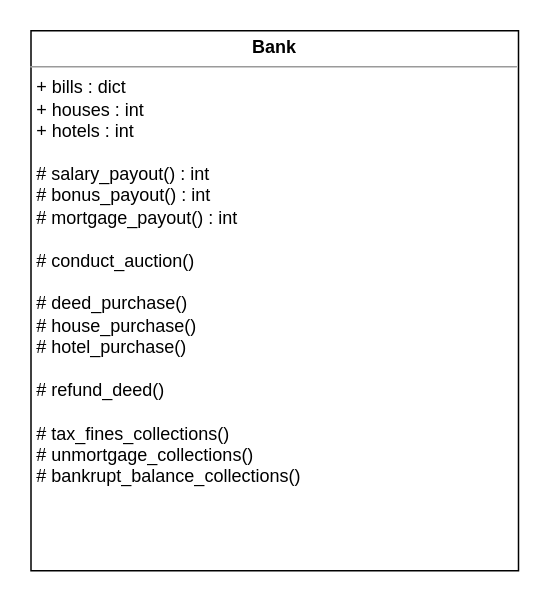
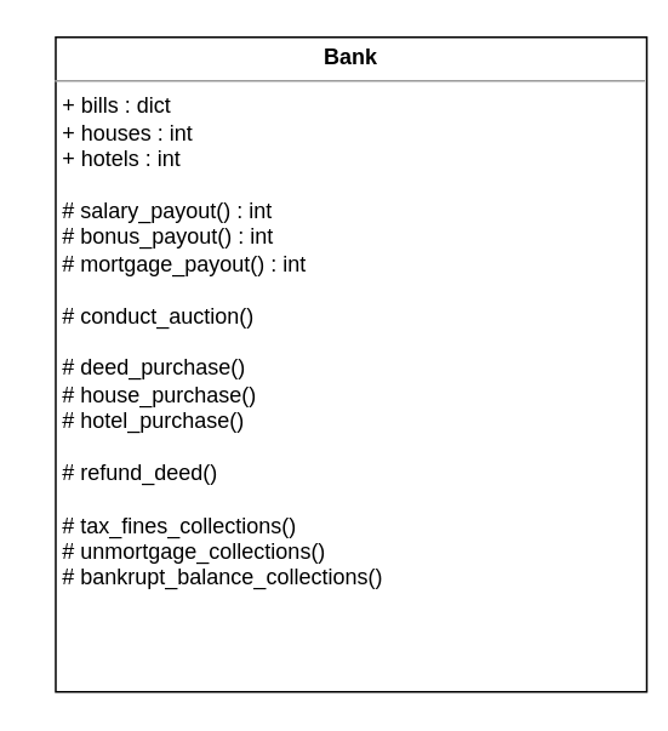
- <mxCell id="2" value="&lt;p style=&quot;margin:0px;margin-top:4px;text-align:center;&quot;&gt;&lt;b&gt;Bank&lt;/b&gt;&lt;/p&gt;&lt;hr size=&quot;1&quot;&gt;&lt;p style=&quot;margin:0px;margin-left:4px;&quot;&gt;+ bills : dict&lt;/p&gt;&lt;p style=&quot;margin:0px;margin-left:4px;&quot;&gt;+ houses : int&lt;/p&gt;&lt;p style=&quot;margin:0px;margin-left:4px;&quot;&gt;+ hotels : int&lt;/p&gt;&lt;p style=&quot;margin:0px;margin-left:4px;&quot;&gt;&lt;br&gt;&lt;/p&gt;&lt;p style=&quot;margin:0px;margin-left:4px;&quot;&gt;# salary_payout() : int&lt;/p&gt;&lt;p style=&quot;margin:0px;margin-left:4px;&quot;&gt;# bonus_payout() : int&lt;/p&gt;&lt;p style=&quot;margin:0px;margin-left:4px;&quot;&gt;# mortgage_payout() : int&lt;/p&gt;&lt;p style=&quot;margin:0px;margin-left:4px;&quot;&gt;&lt;br&gt;&lt;/p&gt;&lt;p style=&quot;margin:0px;margin-left:4px;&quot;&gt;# conduct_auction()&lt;/p&gt;&lt;p style=&quot;margin:0px;margin-left:4px;&quot;&gt;&lt;br&gt;&lt;/p&gt;&lt;p style=&quot;margin:0px;margin-left:4px;&quot;&gt;# deed_purchase()&lt;/p&gt;&lt;p style=&quot;margin:0px;margin-left:4px;&quot;&gt;# house_purchase()&lt;/p&gt;&lt;p style=&quot;margin:0px;margin-left:4px;&quot;&gt;# hotel_purchase()&lt;/p&gt;&lt;p style=&quot;margin:0px;margin-left:4px;&quot;&gt;&lt;span style=&quot;background-color: initial;&quot;&gt;&amp;nbsp;&lt;/span&gt;&lt;/p&gt;&lt;p style=&quot;margin:0px;margin-left:4px;&quot;&gt;&lt;span style=&quot;background-color: initial;&quot;&gt;# refund_deed()&lt;/span&gt;&lt;br&gt;&lt;/p&gt;&lt;p style=&quot;margin:0px;margin-left:4px;&quot;&gt;&lt;span style=&quot;background-color: initial;&quot;&gt;&lt;br&gt;&lt;/span&gt;&lt;/p&gt;&lt;p style=&quot;margin:0px;margin-left:4px;&quot;&gt;&lt;span style=&quot;background-color: initial;&quot;&gt;# tax_fines_collections()&lt;/span&gt;&lt;br&gt;&lt;/p&gt;&lt;p style=&quot;margin:0px;margin-left:4px;&quot;&gt;# unmortgage_collections()&lt;/p&gt;&lt;p style=&quot;margin:0px;margin-left:4px;&quot;&gt;# bankrupt_balance_collections()&lt;/p&gt;" style="verticalAlign=top;align=left;overflow=fill;fontSize=12;fontFamily=Helvetica;html=1;whiteSpace=wrap;" parent="1" vertex="1"><mxGeometry x="20" y="20" width="325" height="360" as="geometry" /></mxCell>
+ <mxCell id="2" value="&lt;p style=&quot;margin:0px;margin-top:4px;text-align:center;&quot;&gt;&lt;b&gt;Bank&lt;/b&gt;&lt;/p&gt;&lt;hr size=&quot;1&quot;&gt;&lt;p style=&quot;margin:0px;margin-left:4px;&quot;&gt;+ bills : dict&lt;/p&gt;&lt;p style=&quot;margin:0px;margin-left:4px;&quot;&gt;+ houses : int&lt;/p&gt;&lt;p style=&quot;margin:0px;margin-left:4px;&quot;&gt;+ hotels : int&lt;/p&gt;&lt;p style=&quot;margin:0px;margin-left:4px;&quot;&gt;&lt;br&gt;&lt;/p&gt;&lt;p style=&quot;margin:0px;margin-left:4px;&quot;&gt;# salary_payout() : int&lt;/p&gt;&lt;p style=&quot;margin:0px;margin-left:4px;&quot;&gt;# bonus_payout() : int&lt;/p&gt;&lt;p style=&quot;margin:0px;margin-left:4px;&quot;&gt;# mortgage_payout() : int&lt;/p&gt;&lt;p style=&quot;margin:0px;margin-left:4px;&quot;&gt;&lt;br&gt;&lt;/p&gt;&lt;p style=&quot;margin:0px;margin-left:4px;&quot;&gt;# conduct_auction()&lt;/p&gt;&lt;p style=&quot;margin:0px;margin-left:4px;&quot;&gt;&lt;br&gt;&lt;/p&gt;&lt;p style=&quot;margin:0px;margin-left:4px;&quot;&gt;# deed_purchase()&lt;/p&gt;&lt;p style=&quot;margin:0px;margin-left:4px;&quot;&gt;# house_purchase()&lt;/p&gt;&lt;p style=&quot;margin:0px;margin-left:4px;&quot;&gt;# hotel_purchase()&lt;/p&gt;&lt;p style=&quot;margin:0px;margin-left:4px;&quot;&gt;&lt;span style=&quot;background-color: initial;&quot;&gt;&amp;nbsp;&lt;/span&gt;&lt;/p&gt;&lt;p style=&quot;margin:0px;margin-left:4px;&quot;&gt;&lt;span style=&quot;background-color: initial;&quot;&gt;# refund_deed()&lt;/span&gt;&lt;br&gt;&lt;/p&gt;&lt;p style=&quot;margin:0px;margin-left:4px;&quot;&gt;&lt;span style=&quot;background-color: initial;&quot;&gt;&lt;br&gt;&lt;/span&gt;&lt;/p&gt;&lt;p style=&quot;margin:0px;margin-left:4px;&quot;&gt;&lt;span style=&quot;background-color: initial;&quot;&gt;# tax_fines_collections()&lt;/span&gt;&lt;br&gt;&lt;/p&gt;&lt;p style=&quot;margin:0px;margin-left:4px;&quot;&gt;# unmortgage_collections()&lt;/p&gt;&lt;p style=&quot;margin:0px;margin-left:4px;&quot;&gt;# bankrupt_balance_collections()&lt;/p&gt;" style="verticalAlign=top;align=left;overflow=fill;fontSize=12;fontFamily=Helvetica;html=1;whiteSpace=wrap;" parent="1" vertex="1"><mxGeometry x="30" y="20" width="325" height="360" as="geometry" /></mxCell>
